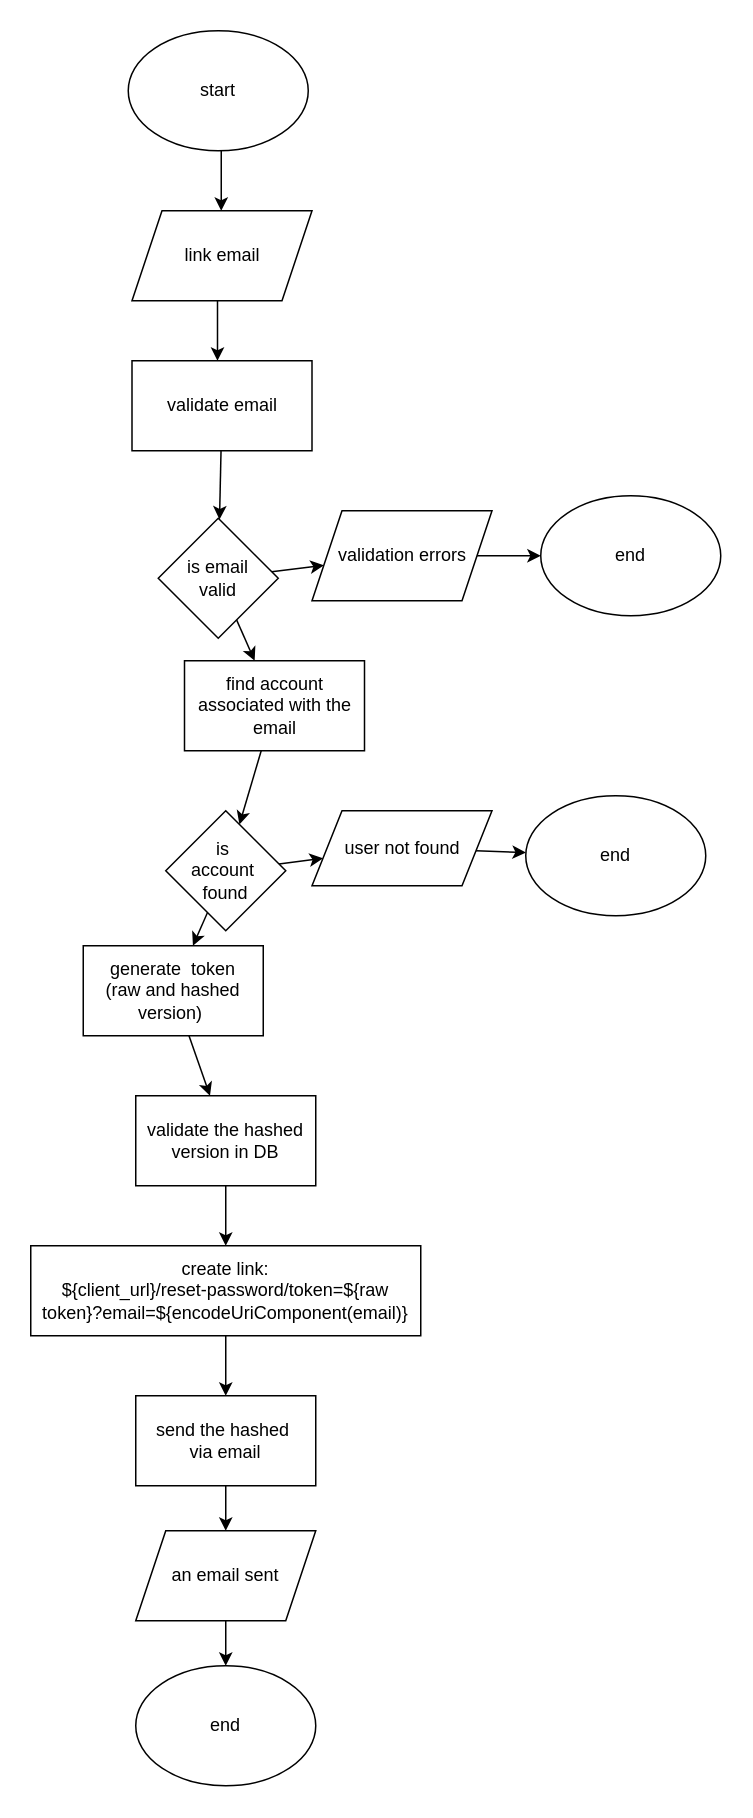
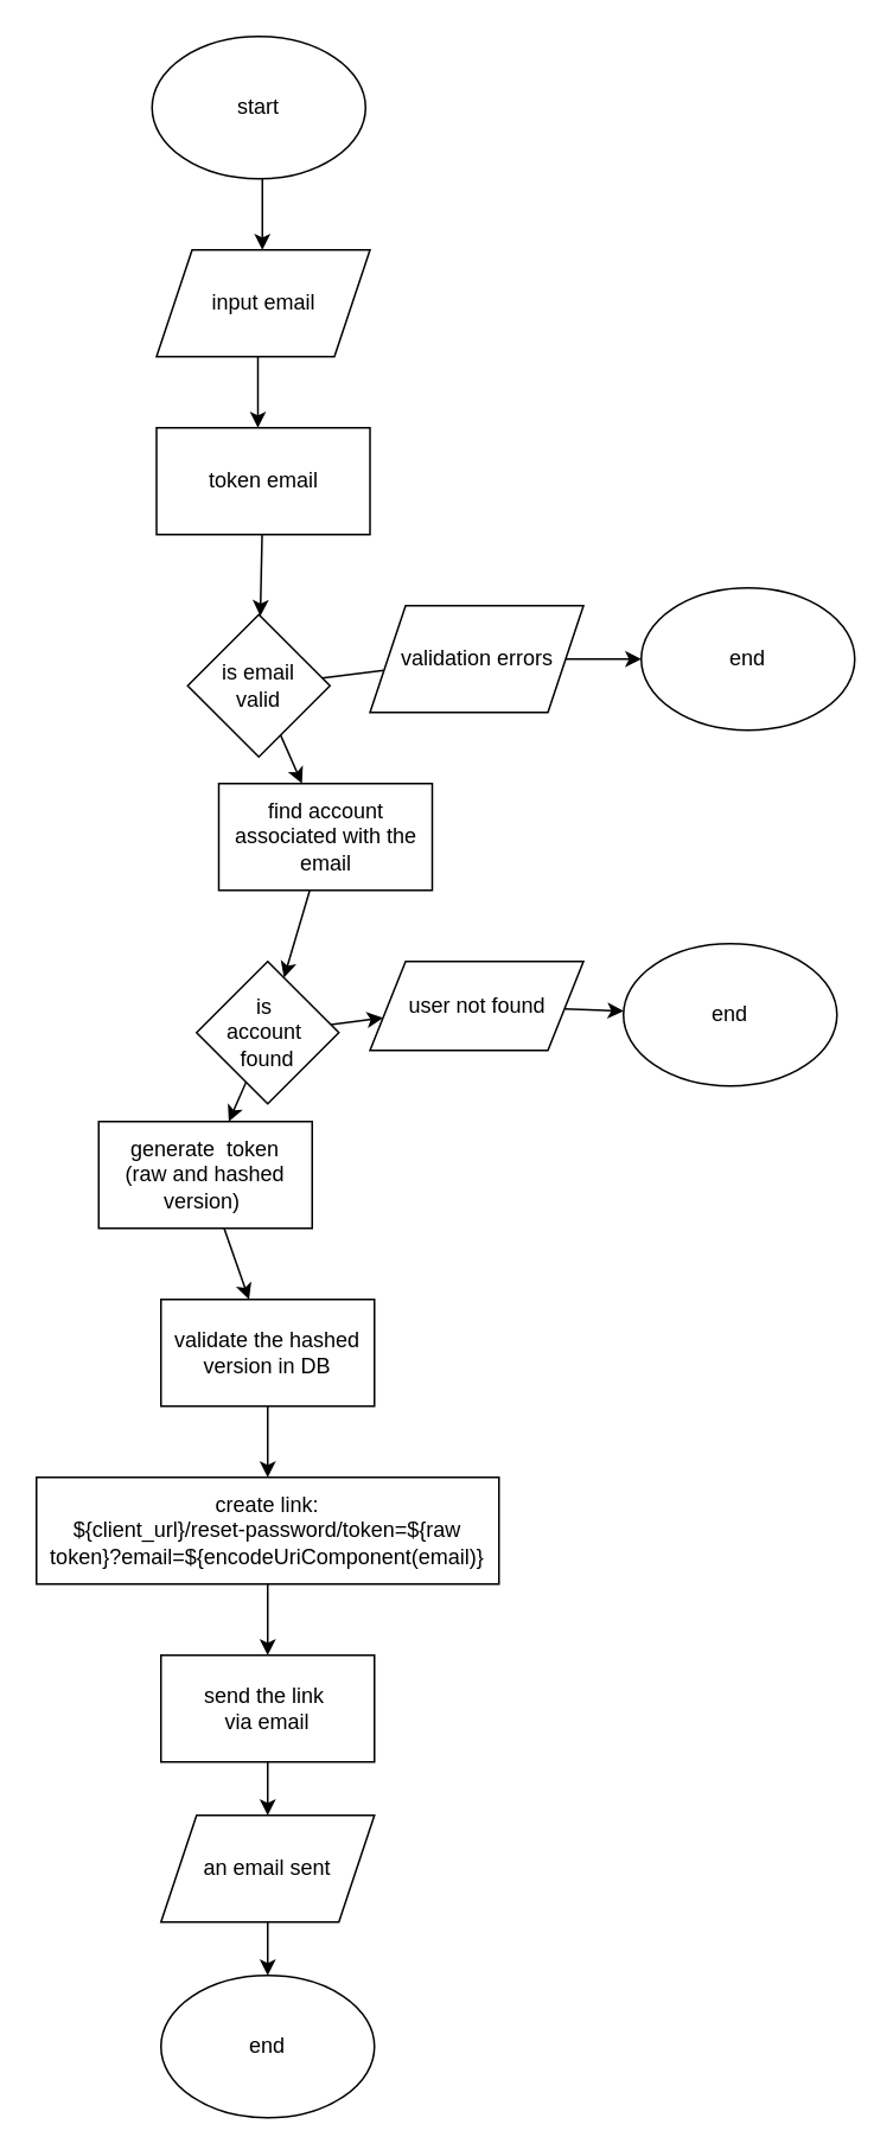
- <mxCell id="2" value="link email" style="shape=parallelogram;perimeter=parallelogramPerimeter;whiteSpace=wrap;html=1;fixedSize=1;" parent="1" vertex="1"><mxGeometry x="87.5" y="140" width="120" height="60" as="geometry" /></mxCell>
+ <mxCell id="2" value="input email" style="shape=parallelogram;perimeter=parallelogramPerimeter;whiteSpace=wrap;html=1;fixedSize=1;" parent="1" vertex="1"><mxGeometry x="87.5" y="140" width="120" height="60" as="geometry" /></mxCell>
- <mxCell id="6" value="validate email" style="rounded=0;whiteSpace=wrap;html=1;" parent="1" vertex="1"><mxGeometry x="87.5" y="240" width="120" height="60" as="geometry" /></mxCell>
+ <mxCell id="6" value="token email" style="rounded=0;whiteSpace=wrap;html=1;" parent="1" vertex="1"><mxGeometry x="87.5" y="240" width="120" height="60" as="geometry" /></mxCell>
- <mxCell id="8" value="" style="edgeStyle=none;html=1;" parent="1" source="9" target="11" edge="1"><mxGeometry relative="1" as="geometry" /></mxCell>
+ <mxCell id="8" value="" style="edgeStyle=none;html=1;endArrow=none;" parent="1" source="9" target="11" edge="1"><mxGeometry relative="1" as="geometry" /></mxCell>
- <mxCell id="26" value="send the hashed&amp;nbsp;&lt;div&gt;via email&lt;/div&gt;" style="rounded=0;whiteSpace=wrap;html=1;" parent="1" vertex="1"><mxGeometry x="90" y="930" width="120" height="60" as="geometry" /></mxCell>
+ <mxCell id="26" value="send the link&amp;nbsp;&lt;div&gt;via email&lt;/div&gt;" style="rounded=0;whiteSpace=wrap;html=1;" parent="1" vertex="1"><mxGeometry x="90" y="930" width="120" height="60" as="geometry" /></mxCell>
